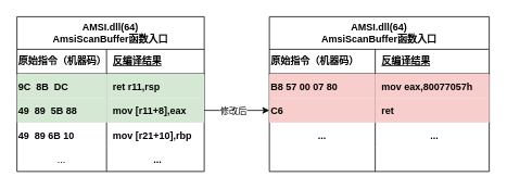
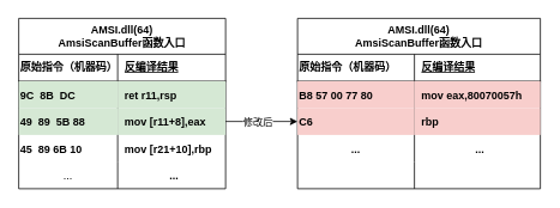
- <mxCell id="23" value="B8 57 00 07 80" style="shape=partialRectangle;connectable=0;fillColor=#f8cecc;top=0;left=0;bottom=0;right=0;editable=1;overflow=hidden;align=left;fontStyle=1;strokeColor=#b85450;" vertex="1" parent="22"><mxGeometry width="130" height="30" as="geometry"><mxRectangle width="130" height="30" as="alternateBounds" /></mxGeometry></mxCell>
+ <mxCell id="23" value="B8 57 00 77 80" style="shape=partialRectangle;connectable=0;fillColor=#f8cecc;top=0;left=0;bottom=0;right=0;editable=1;overflow=hidden;align=left;fontStyle=1;strokeColor=#b85450;" vertex="1" parent="22"><mxGeometry width="130" height="30" as="geometry"><mxRectangle width="130" height="30" as="alternateBounds" /></mxGeometry></mxCell>
- <mxCell id="24" value="mov eax,80077057h" style="shape=partialRectangle;connectable=0;fillColor=#f8cecc;top=0;left=0;bottom=0;right=0;align=left;spacingLeft=6;overflow=hidden;fontStyle=1;strokeColor=#b85450;" vertex="1" parent="22"><mxGeometry x="130" width="140" height="30" as="geometry"><mxRectangle width="140" height="30" as="alternateBounds" /></mxGeometry></mxCell>
+ <mxCell id="24" value="mov eax,80070057h" style="shape=partialRectangle;connectable=0;fillColor=#f8cecc;top=0;left=0;bottom=0;right=0;align=left;spacingLeft=6;overflow=hidden;fontStyle=1;strokeColor=#b85450;" vertex="1" parent="22"><mxGeometry x="130" width="140" height="30" as="geometry"><mxRectangle width="140" height="30" as="alternateBounds" /></mxGeometry></mxCell>
- <mxCell id="27" value="ret" style="shape=partialRectangle;connectable=0;fillColor=#f8cecc;top=0;left=0;bottom=0;right=0;align=left;spacingLeft=6;overflow=hidden;fontStyle=1;strokeColor=#b85450;" vertex="1" parent="25"><mxGeometry x="130" width="140" height="30" as="geometry"><mxRectangle width="140" height="30" as="alternateBounds" /></mxGeometry></mxCell>
+ <mxCell id="27" value="rbp" style="shape=partialRectangle;connectable=0;fillColor=#f8cecc;top=0;left=0;bottom=0;right=0;align=left;spacingLeft=6;overflow=hidden;fontStyle=1;strokeColor=#b85450;" vertex="1" parent="25"><mxGeometry x="130" width="140" height="30" as="geometry"><mxRectangle width="140" height="30" as="alternateBounds" /></mxGeometry></mxCell>
- <mxCell id="13" value="49  89 6B 10" style="shape=partialRectangle;connectable=0;fillColor=none;top=0;left=0;bottom=0;right=0;editable=1;overflow=hidden;align=left;fontStyle=1" vertex="1" parent="12"><mxGeometry width="110.0" height="30" as="geometry"><mxRectangle width="110.0" height="30" as="alternateBounds" /></mxGeometry></mxCell>
+ <mxCell id="13" value="45  89 6B 10" style="shape=partialRectangle;connectable=0;fillColor=none;top=0;left=0;bottom=0;right=0;editable=1;overflow=hidden;align=left;fontStyle=1" vertex="1" parent="12"><mxGeometry width="110.0" height="30" as="geometry"><mxRectangle width="110.0" height="30" as="alternateBounds" /></mxGeometry></mxCell>
